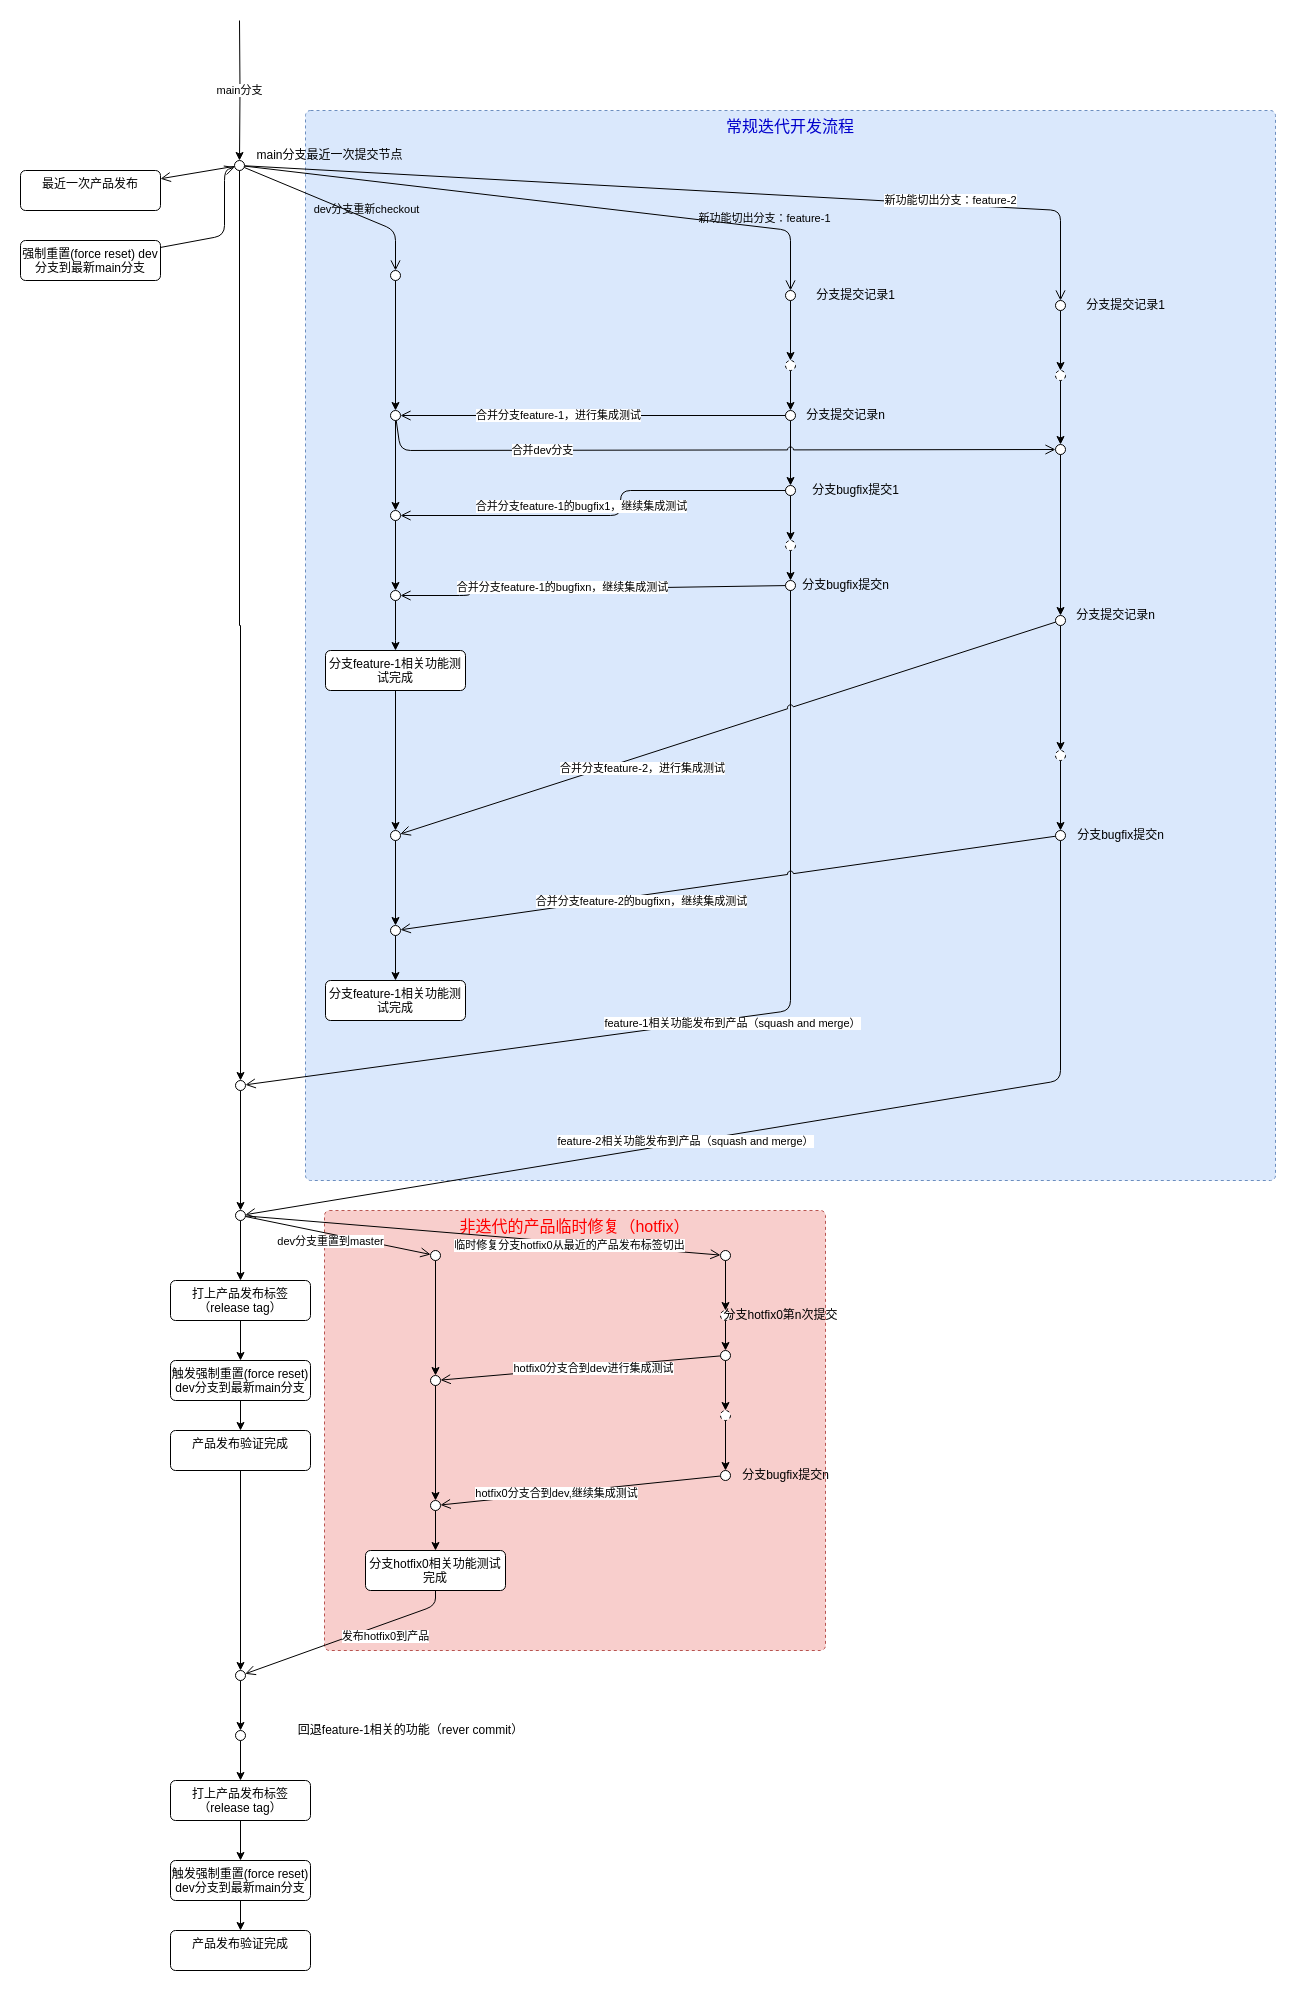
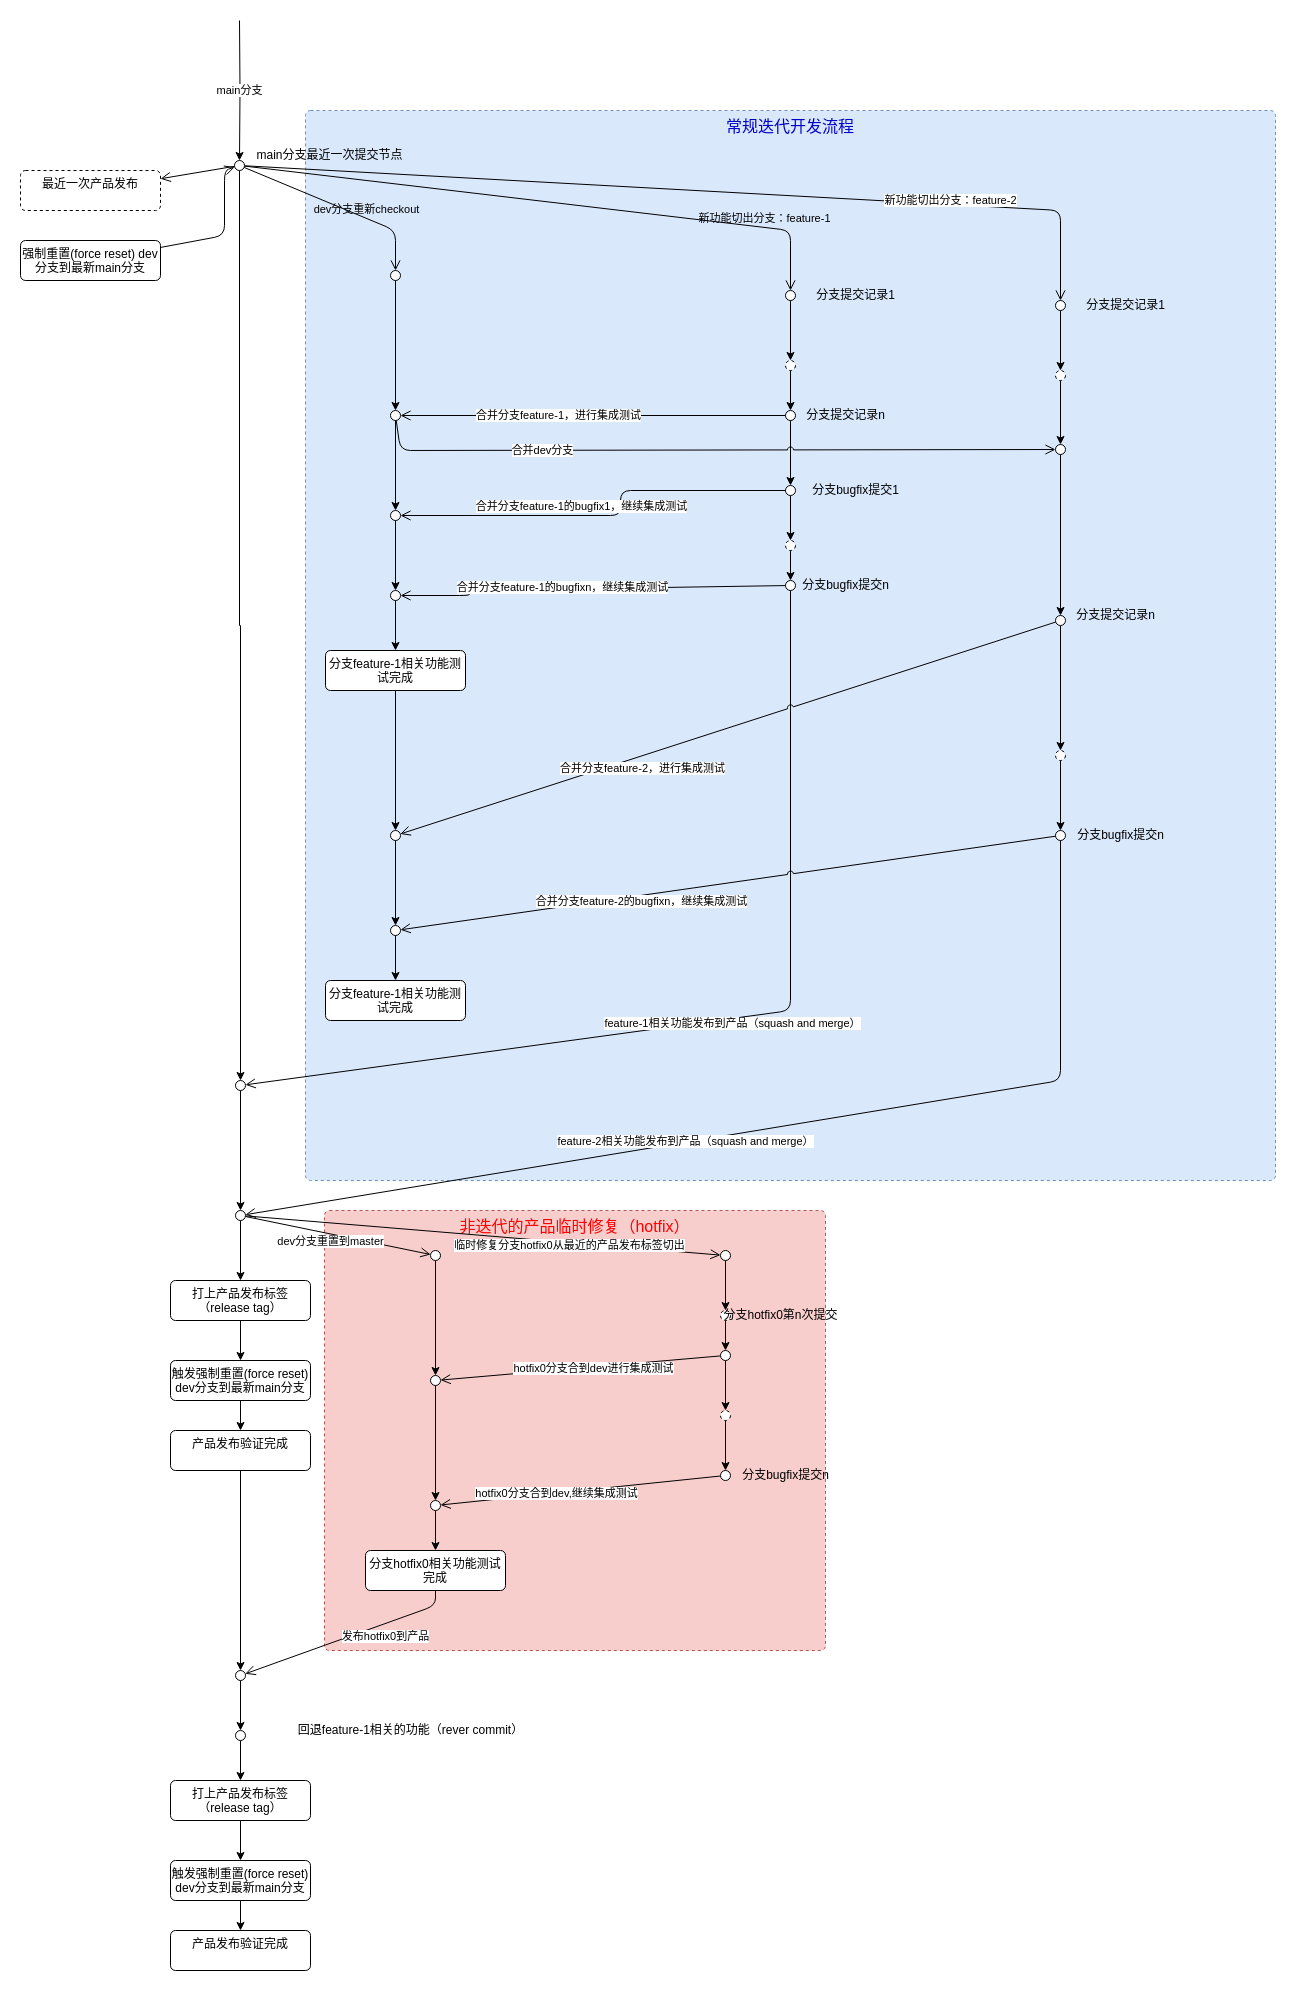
- <mxCell id="13" value="最近一次产品发布" style="html=1;align=center;verticalAlign=top;rounded=1;absoluteArcSize=1;arcSize=10;dashed=0;whiteSpace=wrap;" vertex="1" parent="1"><mxGeometry x="20" y="170" width="140" height="40" as="geometry" /></mxCell>
+ <mxCell id="13" value="最近一次产品发布" style="html=1;align=center;verticalAlign=top;rounded=1;absoluteArcSize=1;arcSize=10;dashed=1;whiteSpace=wrap;" vertex="1" parent="1"><mxGeometry x="20" y="170" width="140" height="40" as="geometry" /></mxCell>
